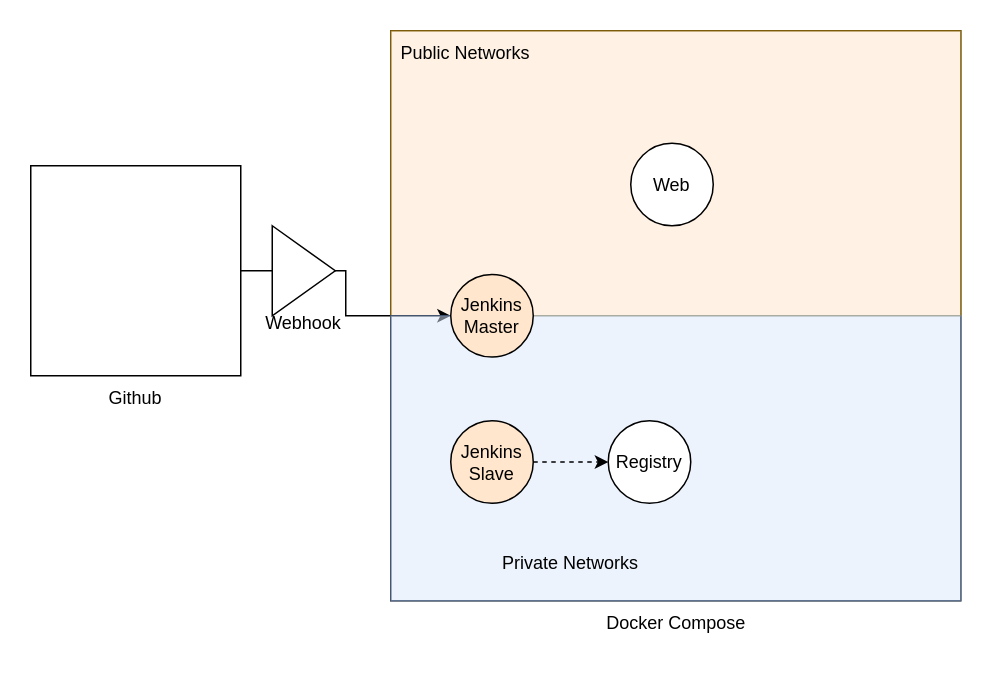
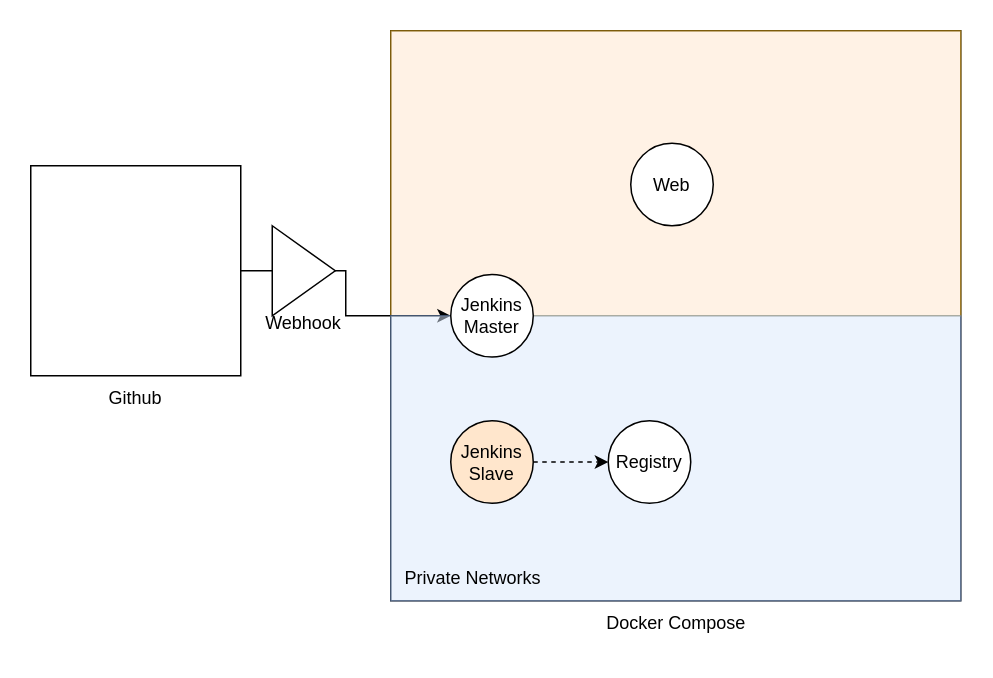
- <mxCell id="13" value="Public Networks" style="text;html=1;strokeColor=none;fillColor=none;align=center;verticalAlign=middle;whiteSpace=wrap;rounded=0;" vertex="1" parent="1"><mxGeometry x="260" y="20" width="100" height="30" as="geometry" /></mxCell>
- <mxCell id="10" value="Jenkins Master" style="ellipse;whiteSpace=wrap;html=1;aspect=fixed;fillColor=#ffe6cc;" vertex="1" parent="1"><mxGeometry x="300" y="182.5" width="55" height="55" as="geometry" /></mxCell>
+ <mxCell id="10" value="Jenkins Master" style="ellipse;whiteSpace=wrap;html=1;aspect=fixed;" vertex="1" parent="1"><mxGeometry x="300" y="182.5" width="55" height="55" as="geometry" /></mxCell>
- <mxCell id="14" value="&lt;div&gt;Private Networks&lt;/div&gt;" style="text;html=1;strokeColor=none;fillColor=none;align=center;verticalAlign=middle;whiteSpace=wrap;rounded=0;" vertex="1" parent="1"><mxGeometry x="325" y="360" width="110" height="30" as="geometry" /></mxCell>
+ <mxCell id="14" value="&lt;div&gt;Private Networks&lt;/div&gt;" style="text;html=1;strokeColor=none;fillColor=none;align=center;verticalAlign=middle;whiteSpace=wrap;rounded=0;" vertex="1" parent="1"><mxGeometry x="260" y="370" width="110" height="30" as="geometry" /></mxCell>
